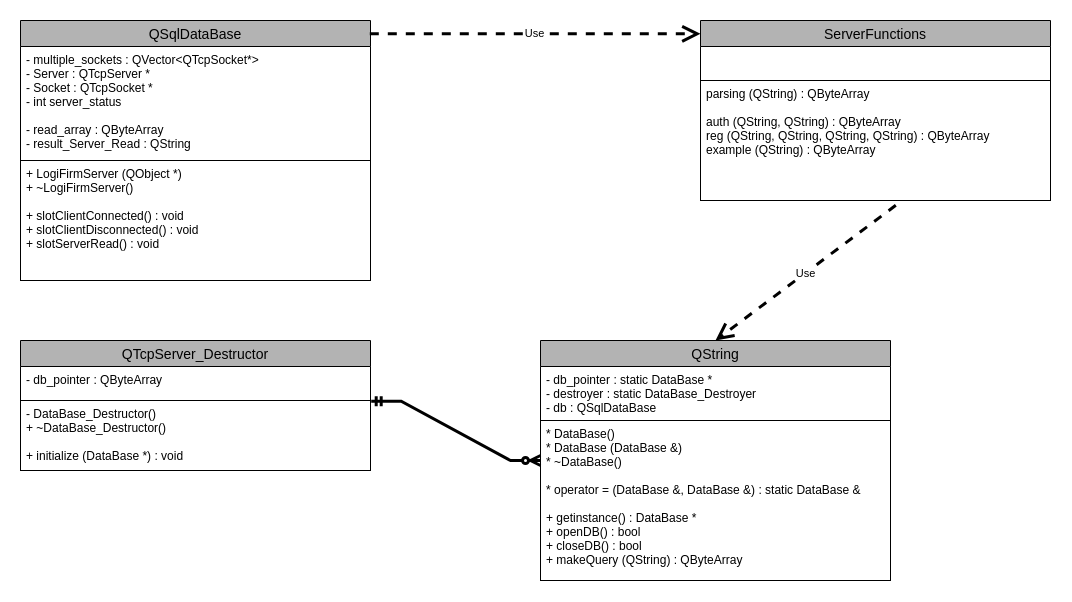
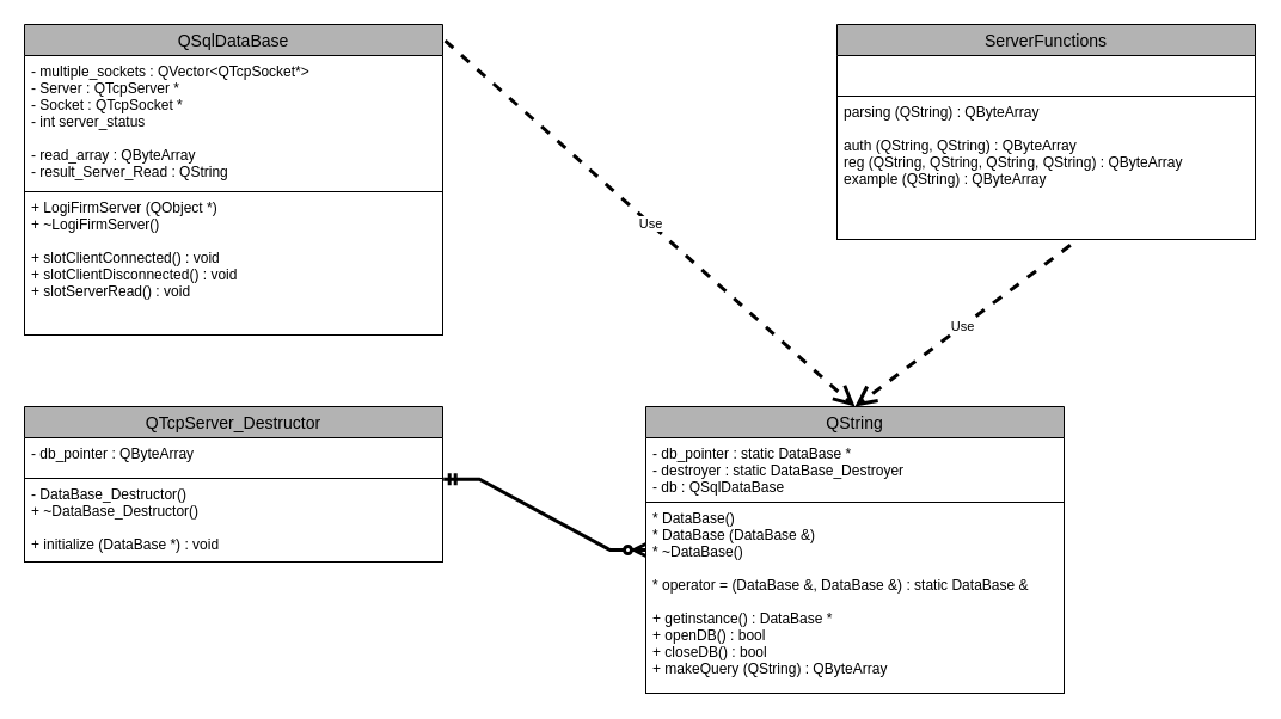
- <mxCell id="14" value="Use" style="endArrow=open;endSize=12;dashed=1;html=1;rounded=0;strokeWidth=3;exitX=0.998;exitY=0.051;exitDx=0;exitDy=0;exitPerimeter=0;entryX=0;entryY=0.074;entryDx=0;entryDy=0;entryPerimeter=0;" edge="1" parent="1" source="2" target="5"><mxGeometry width="160" relative="1" as="geometry"><mxPoint x="770" y="290" as="sourcePoint" /><mxPoint x="930" y="290" as="targetPoint" /></mxGeometry></mxCell>
+ <mxCell id="15" value="Use" style="endArrow=open;endSize=12;dashed=1;html=1;rounded=0;strokeWidth=3;exitX=1.006;exitY=0.052;exitDx=0;exitDy=0;exitPerimeter=0;entryX=0.5;entryY=0;entryDx=0;entryDy=0;" edge="1" parent="1" source="2" target="11"><mxGeometry width="160" relative="1" as="geometry"><mxPoint x="520" y="290" as="sourcePoint" /><mxPoint x="680" y="290" as="targetPoint" /></mxGeometry></mxCell>
